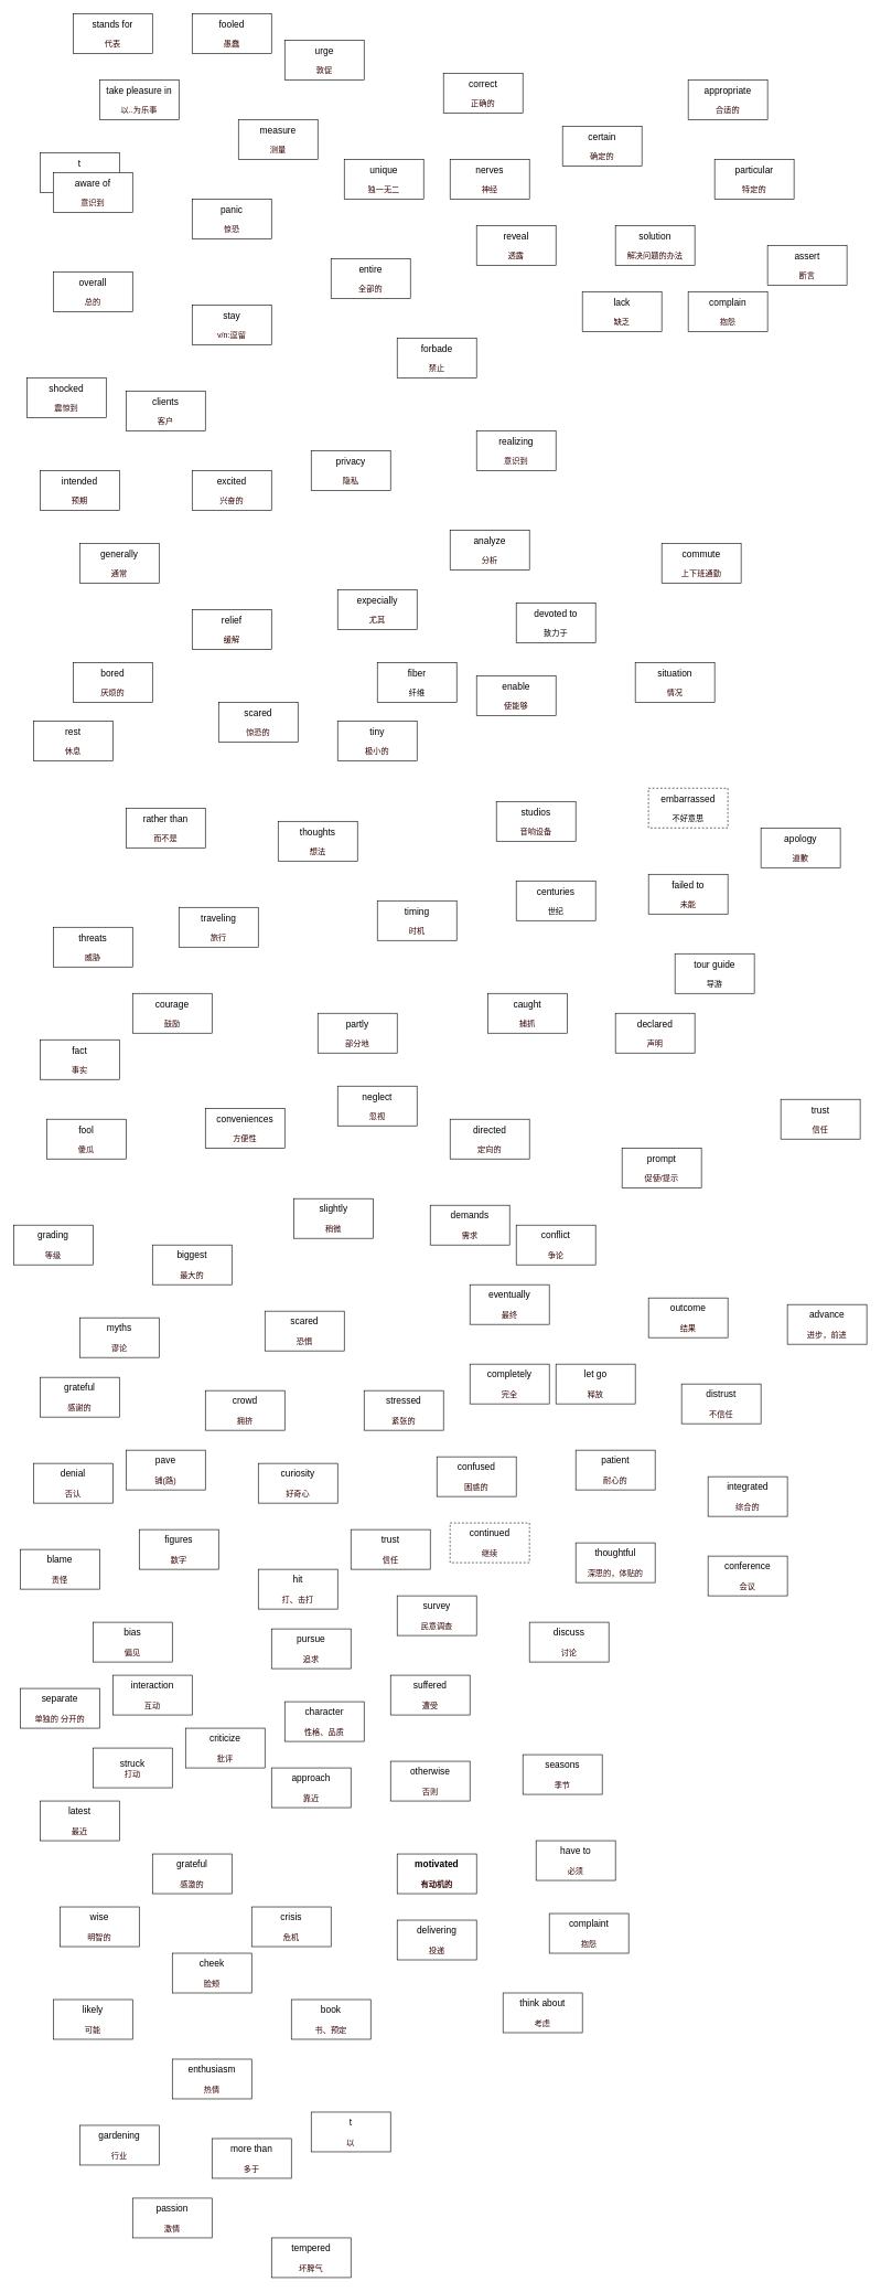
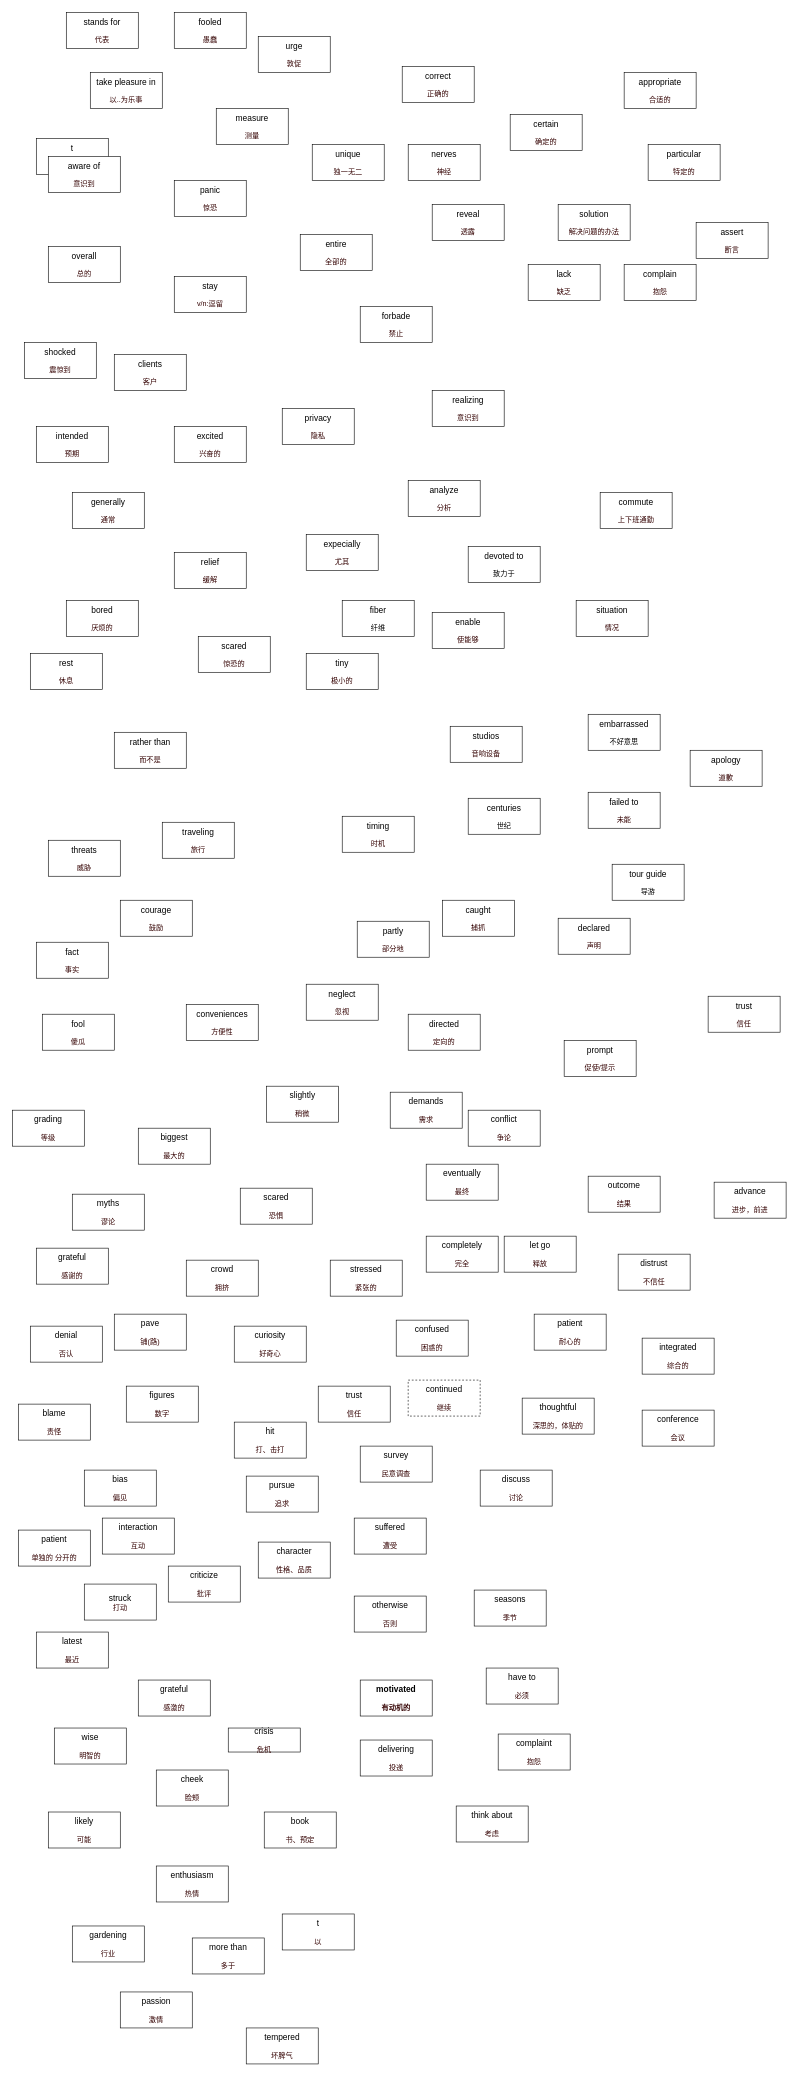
- <mxCell id="44" value="&lt;font style=&quot;font-size: 14px&quot;&gt;embarrassed&lt;br&gt;&lt;/font&gt;&lt;br&gt;不好意思" style="rounded=0;whiteSpace=wrap;html=1;dashed=1;" parent="1" vertex="1"><mxGeometry x="980" y="1190" width="120" height="60" as="geometry" /></mxCell>
+ <mxCell id="44" value="&lt;font style=&quot;font-size: 14px&quot;&gt;embarrassed&lt;br&gt;&lt;/font&gt;&lt;br&gt;不好意思" style="rounded=0;whiteSpace=wrap;html=1;" parent="1" vertex="1"><mxGeometry x="980" y="1190" width="120" height="60" as="geometry" /></mxCell>
- <mxCell id="31" value="&lt;font style=&quot;font-size: 14px&quot;&gt;thoughts&lt;br&gt;&lt;/font&gt;&lt;br&gt;&lt;font color=&quot;#330000&quot;&gt;想法&lt;/font&gt;" style="rounded=0;whiteSpace=wrap;html=1;" parent="1" vertex="1"><mxGeometry x="420" y="1240" width="120" height="60" as="geometry" /></mxCell>
- <mxCell id="35" value="&lt;font style=&quot;font-size: 14px&quot;&gt;partly&lt;br&gt;&lt;/font&gt;&lt;br&gt;&lt;font color=&quot;#330000&quot;&gt;部分地&lt;/font&gt;" style="rounded=0;whiteSpace=wrap;html=1;" parent="1" vertex="1"><mxGeometry x="480" y="1530" width="120" height="60" as="geometry" /></mxCell>
+ <mxCell id="35" value="&lt;font style=&quot;font-size: 14px&quot;&gt;partly&lt;br&gt;&lt;/font&gt;&lt;br&gt;&lt;font color=&quot;#330000&quot;&gt;部分地&lt;/font&gt;" style="rounded=0;whiteSpace=wrap;html=1;" parent="1" vertex="1"><mxGeometry x="595" y="1535" width="120" height="60" as="geometry" /></mxCell>
- <mxCell id="78" value="&lt;font style=&quot;font-size: 14px&quot;&gt;patient&lt;br&gt;&lt;/font&gt;&lt;br&gt;&lt;font color=&quot;#330000&quot;&gt;耐心的&lt;/font&gt;" style="rounded=0;whiteSpace=wrap;html=1;" vertex="1" parent="1"><mxGeometry x="870" y="2190" width="120" height="60" as="geometry" /></mxCell>
+ <mxCell id="78" value="&lt;font style=&quot;font-size: 14px&quot;&gt;patient&lt;br&gt;&lt;/font&gt;&lt;br&gt;&lt;font color=&quot;#330000&quot;&gt;耐心的&lt;/font&gt;" style="rounded=0;whiteSpace=wrap;html=1;" vertex="1" parent="1"><mxGeometry x="890" y="2190" width="120" height="60" as="geometry" /></mxCell>
- <mxCell id="101" value="&lt;font style=&quot;font-size: 14px&quot;&gt;separate&lt;br&gt;&lt;/font&gt;&lt;br&gt;&lt;font color=&quot;#330000&quot;&gt;单独的 分开的&lt;/font&gt;" style="rounded=0;whiteSpace=wrap;html=1;" vertex="1" parent="1"><mxGeometry y="2550" width="120" height="60" as="geometry" x="30" /></mxCell>
+ <mxCell id="101" value="&lt;font style=&quot;font-size: 14px&quot;&gt;patient&lt;br&gt;&lt;/font&gt;&lt;br&gt;&lt;font color=&quot;#330000&quot;&gt;单独的 分开的&lt;/font&gt;" style="rounded=0;whiteSpace=wrap;html=1;" vertex="1" parent="1"><mxGeometry y="2550" width="120" height="60" as="geometry" x="30" /></mxCell>
- <mxCell id="99" value="&lt;font style=&quot;font-size: 14px&quot;&gt;approach&lt;br&gt;&lt;/font&gt;&lt;br&gt;&lt;font color=&quot;#330000&quot;&gt;靠近&lt;/font&gt;" style="rounded=0;whiteSpace=wrap;html=1;" vertex="1" parent="1"><mxGeometry x="410" y="2670" width="120" height="60" as="geometry" /></mxCell>
- <mxCell id="105" value="&lt;font style=&quot;font-size: 14px&quot;&gt;crisis&lt;br&gt;&lt;/font&gt;&lt;br&gt;&lt;font color=&quot;#330000&quot;&gt;危机&lt;/font&gt;" style="rounded=0;whiteSpace=wrap;html=1;" vertex="1" parent="1"><mxGeometry x="380" y="2880" width="120" height="60" as="geometry" /></mxCell>
+ <mxCell id="105" value="&lt;font style=&quot;font-size: 14px&quot;&gt;crisis&lt;br&gt;&lt;/font&gt;&lt;br&gt;&lt;font color=&quot;#330000&quot;&gt;危机&lt;/font&gt;" style="rounded=0;whiteSpace=wrap;html=1;" vertex="1" parent="1"><mxGeometry x="380" y="2880" width="120" height="40" as="geometry" /></mxCell>
